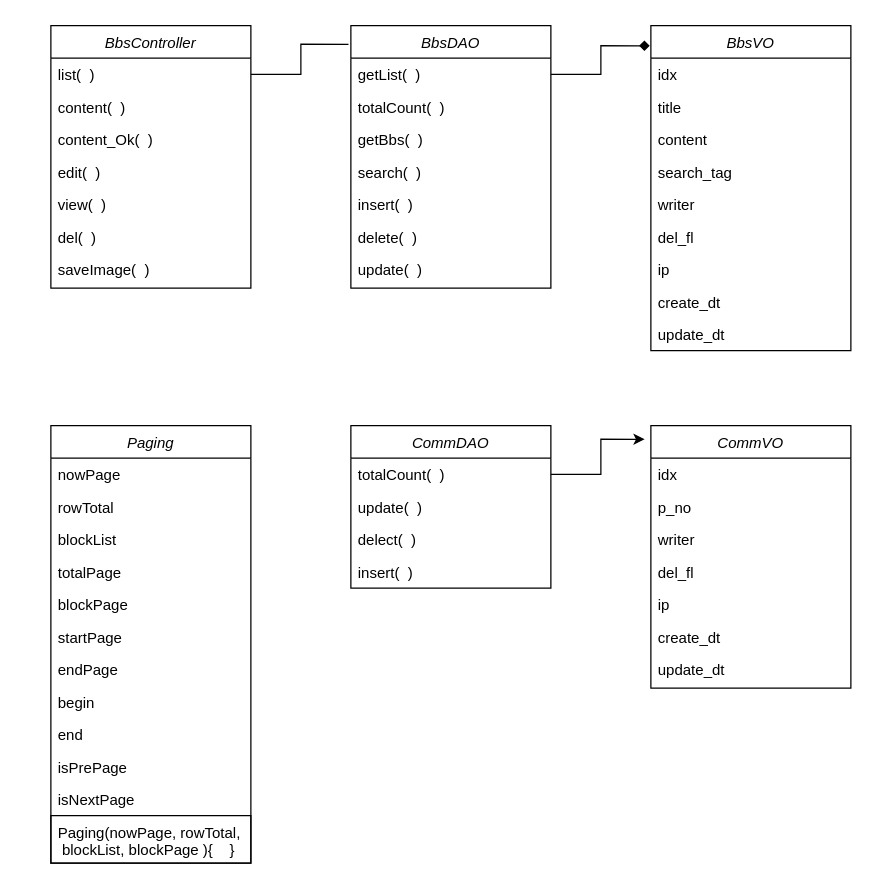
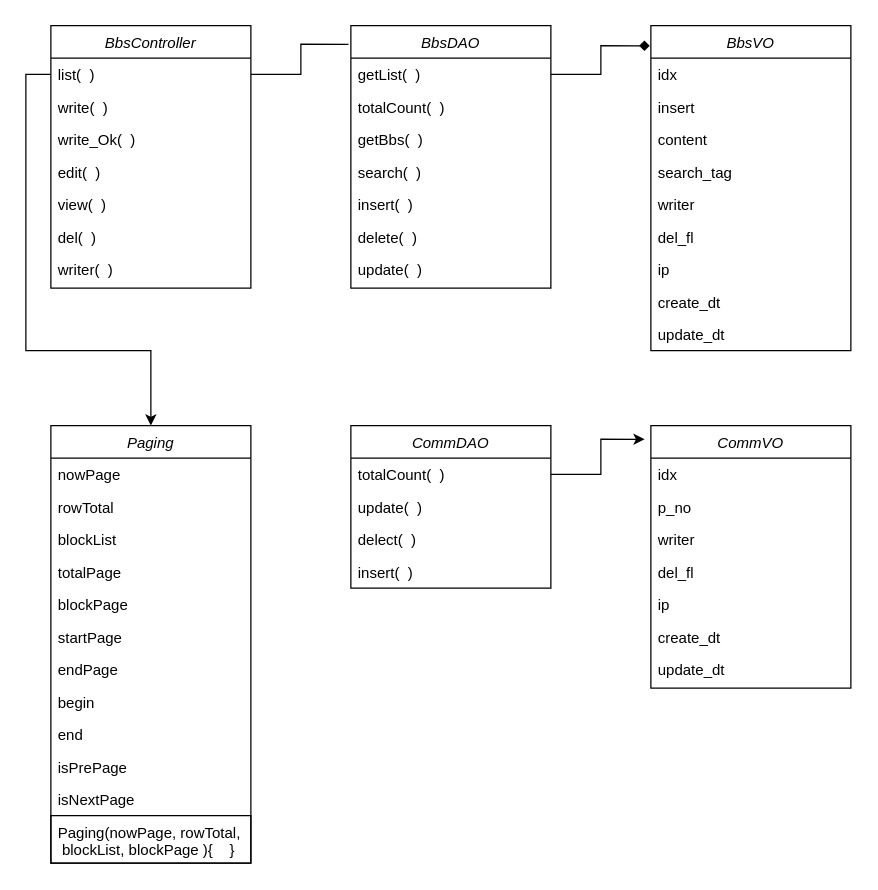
- <mxCell id="4" value="content(  )" style="text;align=left;verticalAlign=top;spacingLeft=4;spacingRight=4;overflow=hidden;rotatable=0;points=[[0,0.5],[1,0.5]];portConstraint=eastwest;rounded=0;shadow=0;html=0;" parent="2" vertex="1"><mxGeometry y="52" width="160" height="26" as="geometry" /></mxCell>
+ <mxCell id="4" value="write(  )" style="text;align=left;verticalAlign=top;spacingLeft=4;spacingRight=4;overflow=hidden;rotatable=0;points=[[0,0.5],[1,0.5]];portConstraint=eastwest;rounded=0;shadow=0;html=0;" parent="2" vertex="1"><mxGeometry y="52" width="160" height="26" as="geometry" /></mxCell>
- <mxCell id="20" value="title" style="text;align=left;verticalAlign=top;spacingLeft=4;spacingRight=4;overflow=hidden;rotatable=0;points=[[0,0.5],[1,0.5]];portConstraint=eastwest;rounded=0;shadow=0;html=0;" vertex="1" parent="18"><mxGeometry y="52" width="160" height="26" as="geometry" /></mxCell>
+ <mxCell id="20" value="insert" style="text;align=left;verticalAlign=top;spacingLeft=4;spacingRight=4;overflow=hidden;rotatable=0;points=[[0,0.5],[1,0.5]];portConstraint=eastwest;rounded=0;shadow=0;html=0;" vertex="1" parent="18"><mxGeometry y="52" width="160" height="26" as="geometry" /></mxCell>
- <mxCell id="5" value="content_Ok(  )" style="text;align=left;verticalAlign=top;spacingLeft=4;spacingRight=4;overflow=hidden;rotatable=0;points=[[0,0.5],[1,0.5]];portConstraint=eastwest;" vertex="1" parent="2"><mxGeometry y="78" width="160" height="26" as="geometry" /></mxCell>
+ <mxCell id="5" value="write_Ok(  )" style="text;align=left;verticalAlign=top;spacingLeft=4;spacingRight=4;overflow=hidden;rotatable=0;points=[[0,0.5],[1,0.5]];portConstraint=eastwest;" vertex="1" parent="2"><mxGeometry y="78" width="160" height="26" as="geometry" /></mxCell>
- <mxCell id="9" value="saveImage(  )" style="text;align=left;verticalAlign=top;spacingLeft=4;spacingRight=4;overflow=hidden;rotatable=0;points=[[0,0.5],[1,0.5]];portConstraint=eastwest;" vertex="1" parent="2"><mxGeometry y="182" width="160" height="26" as="geometry" /></mxCell>
+ <mxCell id="9" value="writer(  )" style="text;align=left;verticalAlign=top;spacingLeft=4;spacingRight=4;overflow=hidden;rotatable=0;points=[[0,0.5],[1,0.5]];portConstraint=eastwest;" vertex="1" parent="2"><mxGeometry y="182" width="160" height="26" as="geometry" /></mxCell>
+ <mxCell id="57" style="edgeStyle=orthogonalEdgeStyle;rounded=0;orthogonalLoop=1;jettySize=auto;html=1;exitX=0;exitY=0.5;exitDx=0;exitDy=0;" edge="1" parent="1" source="3" target="41"><mxGeometry relative="1" as="geometry"><Array as="points"><mxPoint x="20" y="59" /><mxPoint x="20" y="280" /><mxPoint x="120" y="280" /></Array></mxGeometry></mxCell>
